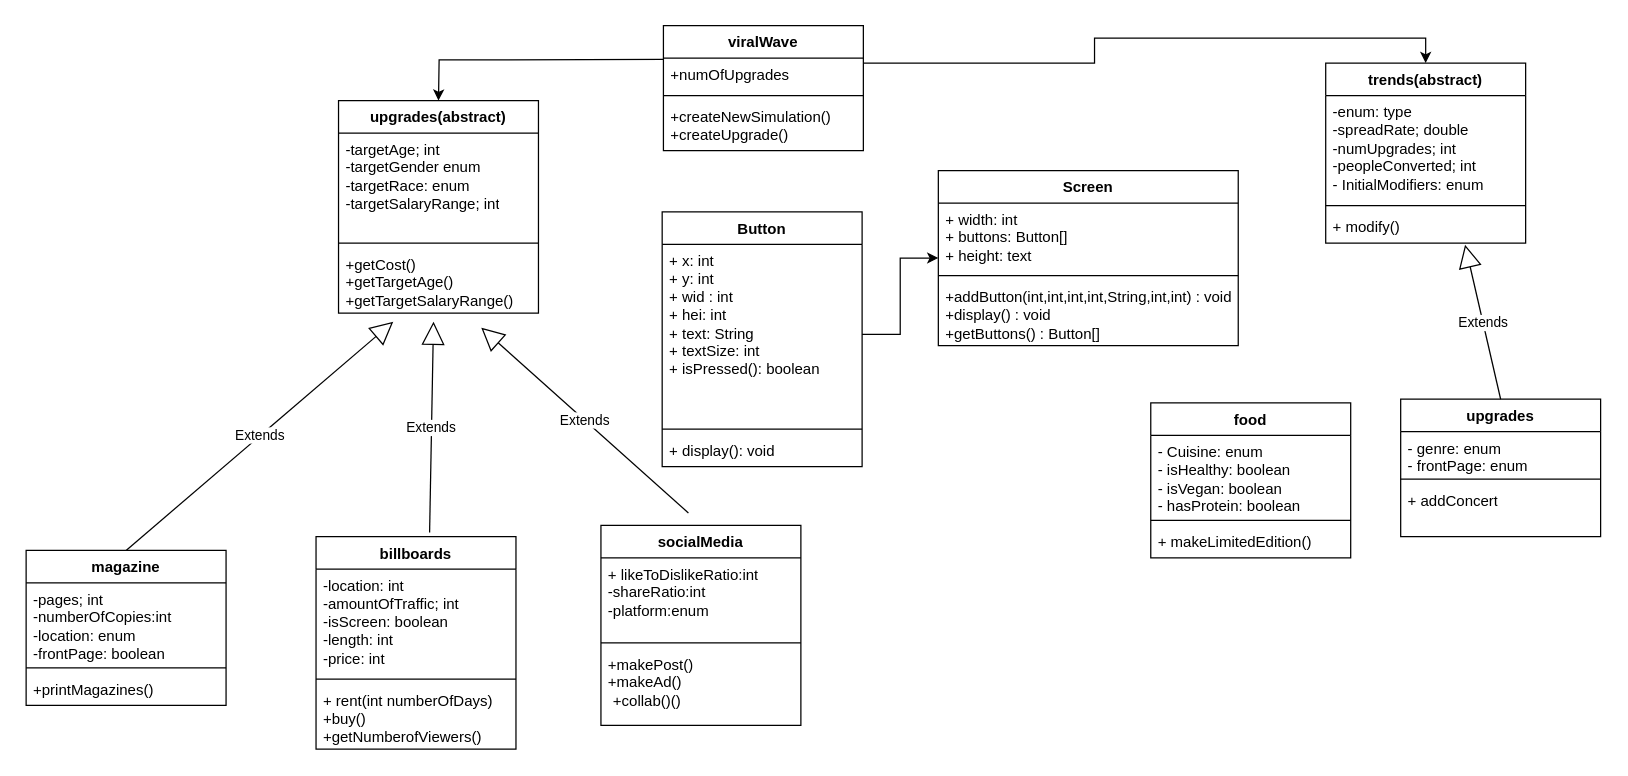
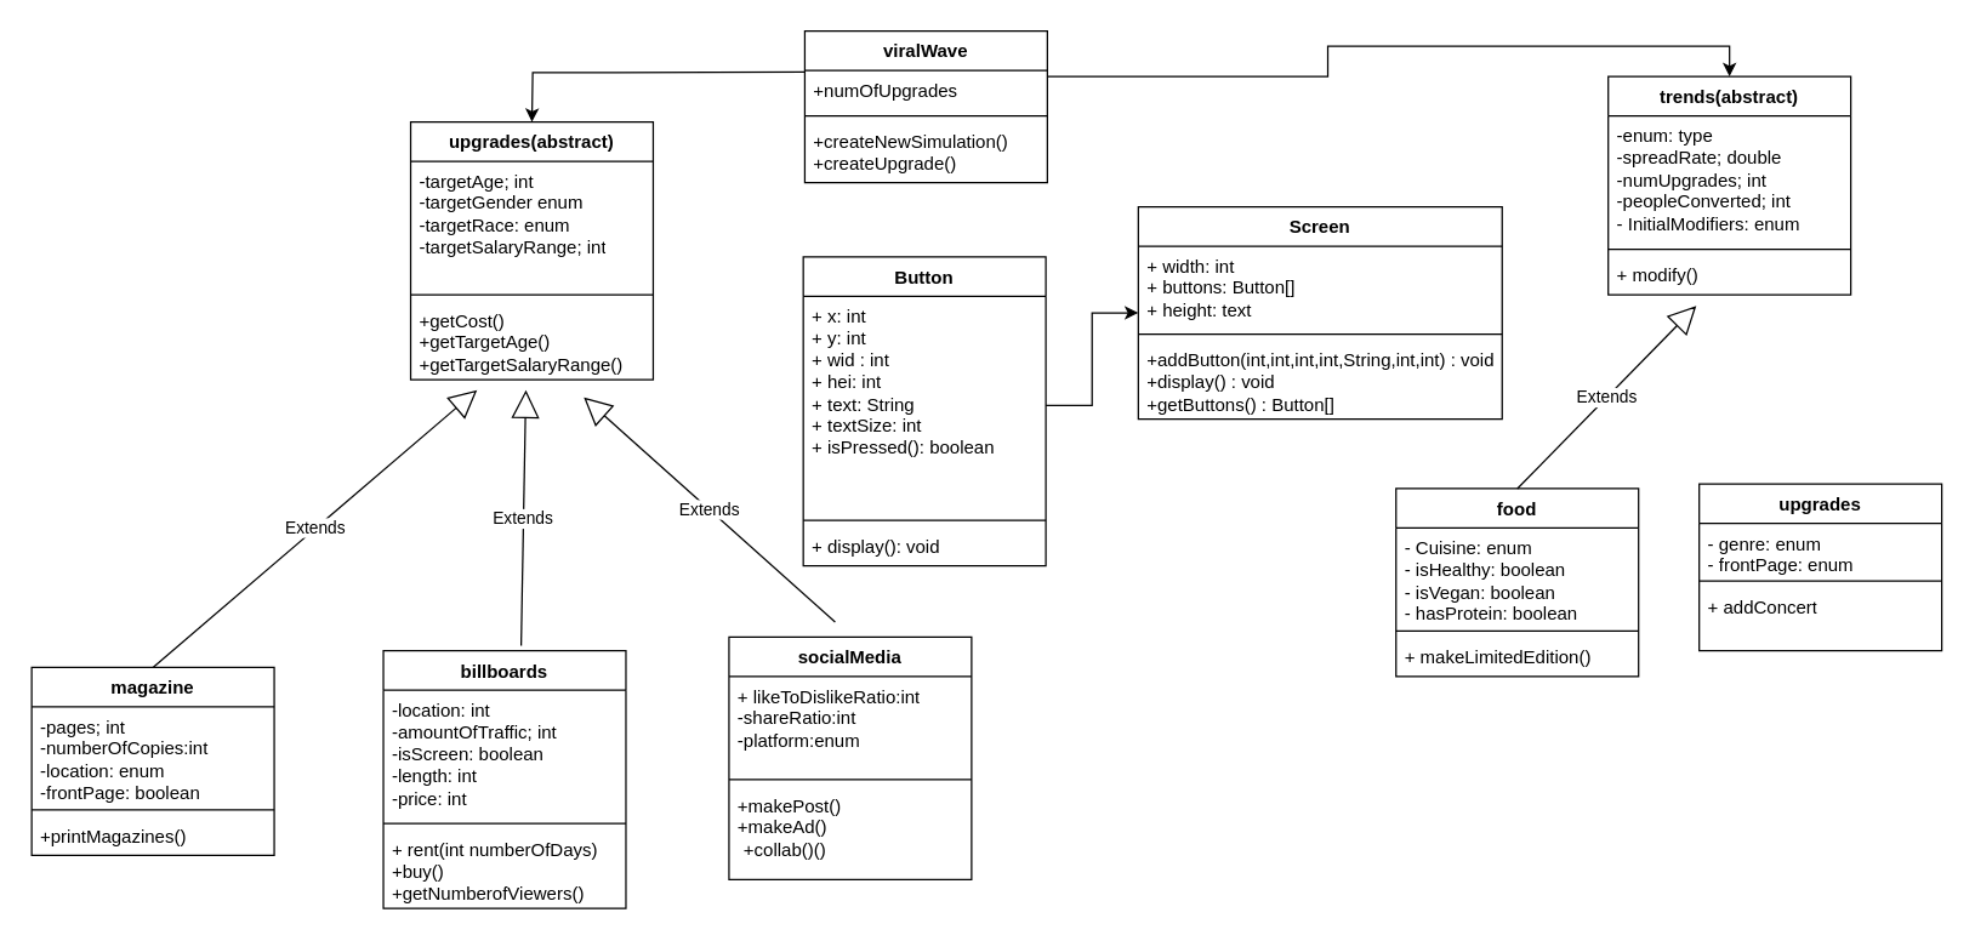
- <mxCell id="11" value="Extends" style="endArrow=block;endSize=16;endFill=0;html=1;rounded=0;entryX=0.697;entryY=1.051;entryDx=0;entryDy=0;exitX=0.5;exitY=0;exitDx=0;exitDy=0;entryPerimeter=0;" parent="1" source="7" target="23" edge="1"><mxGeometry width="160" relative="1" as="geometry"><mxPoint x="760" y="420" as="sourcePoint" /><mxPoint x="1220" y="148" as="targetPoint" /></mxGeometry></mxCell>
+ <mxCell id="6" value="Extends" style="endArrow=block;endSize=16;endFill=0;html=1;rounded=0;entryX=0.363;entryY=1.284;entryDx=0;entryDy=0;entryPerimeter=0;exitX=0.5;exitY=0;exitDx=0;exitDy=0;" parent="1" source="2" target="23" edge="1"><mxGeometry width="160" relative="1" as="geometry"><mxPoint x="920" y="230" as="sourcePoint" /><mxPoint x="1059.04" y="199.984" as="targetPoint" /></mxGeometry></mxCell>
